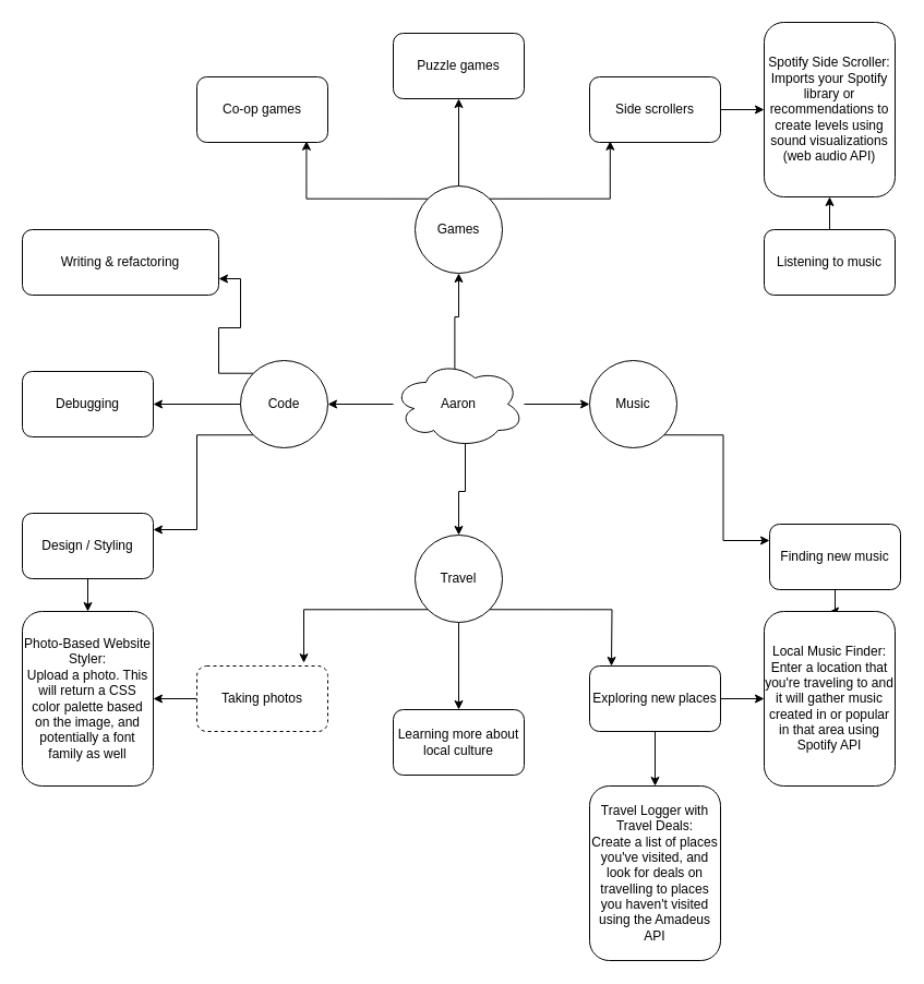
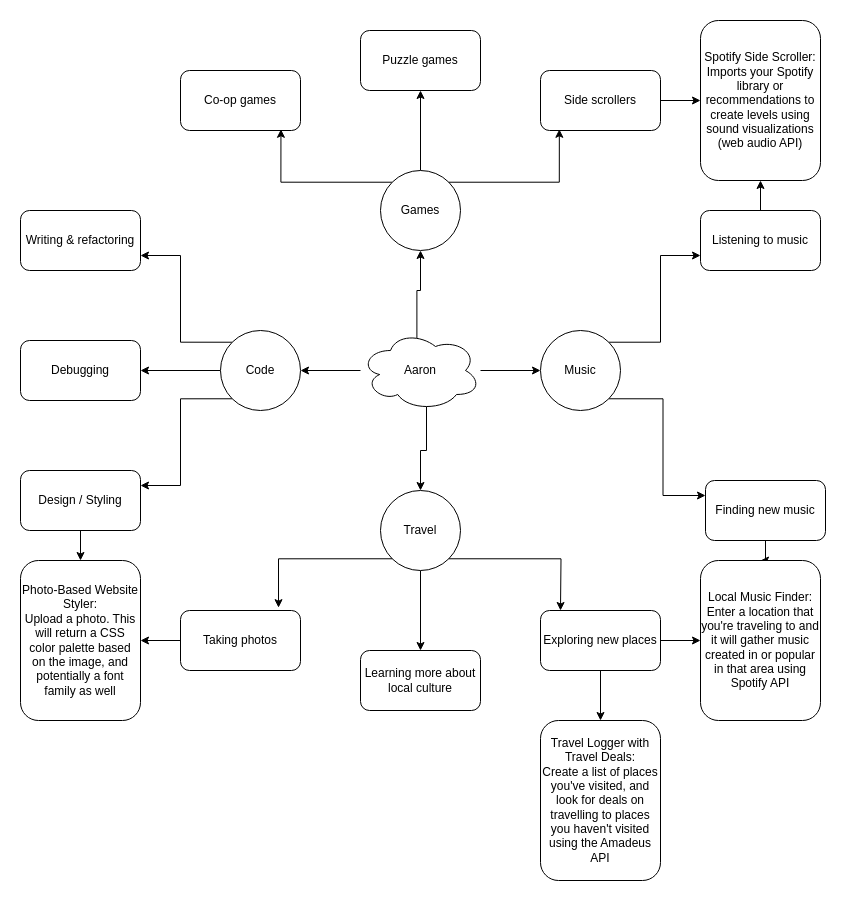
- <mxCell id="30" value="Writing &amp;amp; refactoring" style="rounded=1;whiteSpace=wrap;html=1;" vertex="1" parent="1"><mxGeometry x="20" y="210" width="180" height="60" as="geometry" /></mxCell>
+ <mxCell id="30" value="Writing &amp;amp; refactoring" style="rounded=1;whiteSpace=wrap;html=1;" vertex="1" parent="1"><mxGeometry x="20" y="210" width="120" height="60" as="geometry" /></mxCell>
+ <mxCell id="12" style="edgeStyle=orthogonalEdgeStyle;rounded=0;orthogonalLoop=1;jettySize=auto;html=1;exitX=1;exitY=0;exitDx=0;exitDy=0;entryX=0;entryY=0.75;entryDx=0;entryDy=0;" edge="1" parent="1" source="14" target="26"><mxGeometry relative="1" as="geometry" /></mxCell>
- <mxCell id="20" value="Taking photos" style="rounded=1;whiteSpace=wrap;html=1;dashed=1;" vertex="1" parent="1"><mxGeometry x="180" y="610" width="120" height="60" as="geometry" /></mxCell>
+ <mxCell id="20" value="Taking photos" style="rounded=1;whiteSpace=wrap;html=1;" vertex="1" parent="1"><mxGeometry x="180" y="610" width="120" height="60" as="geometry" /></mxCell>
